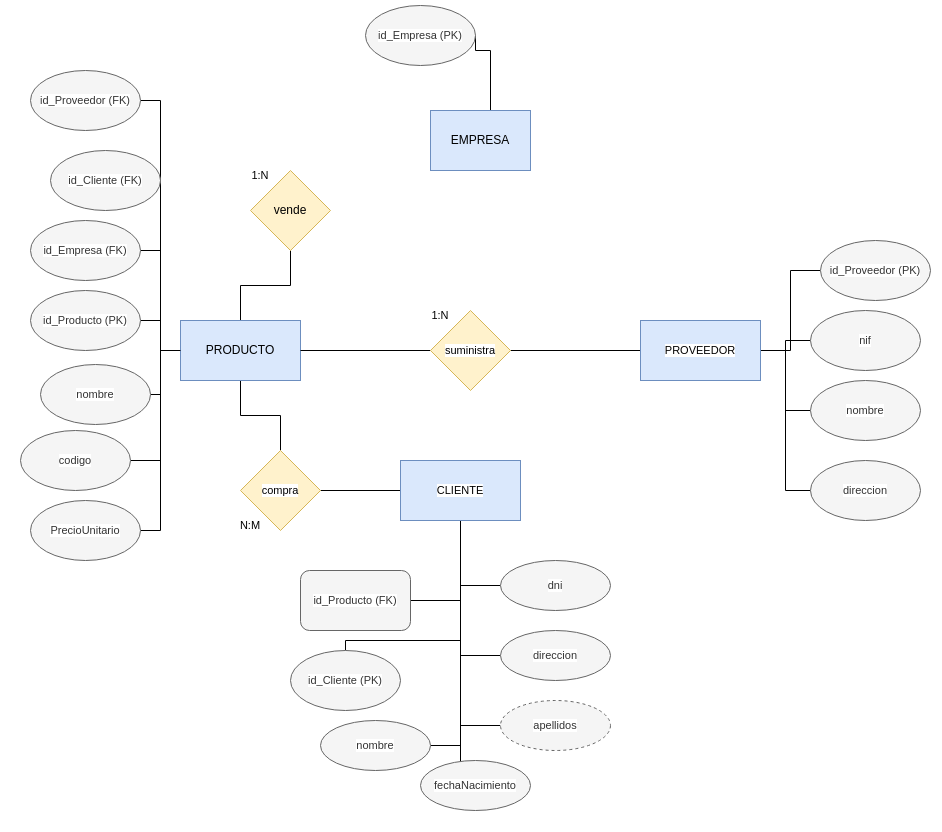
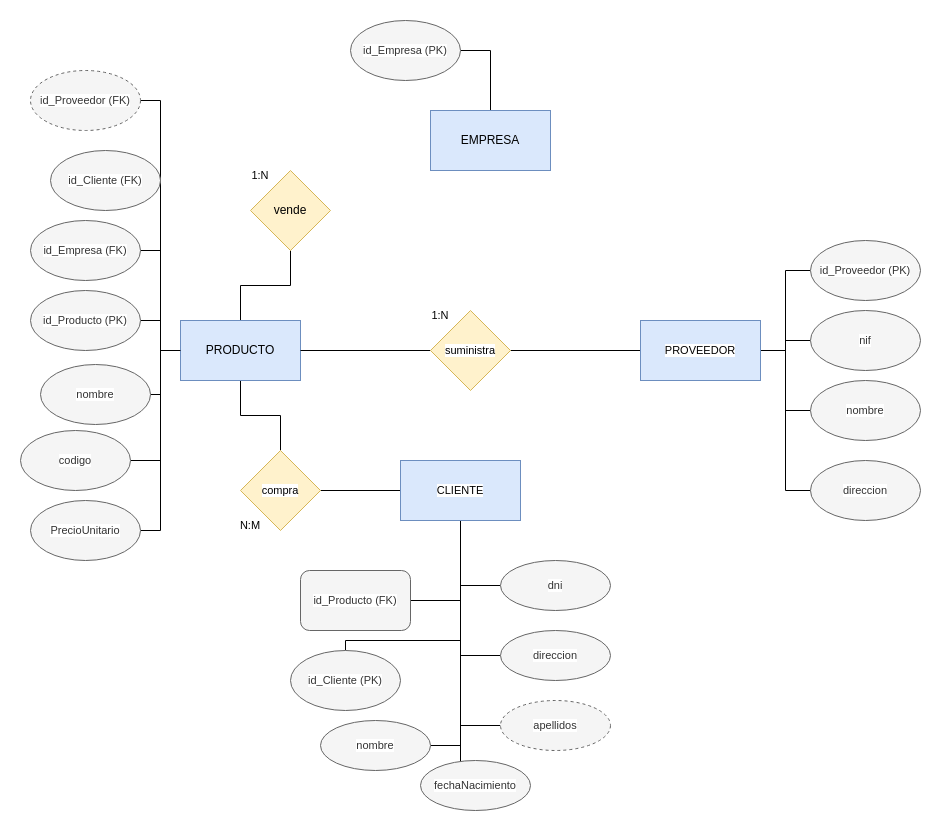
- <mxCell id="16" value="id_Empresa (PK)" style="ellipse;whiteSpace=wrap;html=1;fontFamily=Helvetica;fontSize=11;fontColor=#333333;labelBackgroundColor=default;fillColor=#f5f5f5;strokeColor=#666666;" parent="1" vertex="1"><mxGeometry x="365" y="5" width="110" height="60" as="geometry" /></mxCell>
+ <mxCell id="16" value="id_Empresa (PK)" style="ellipse;whiteSpace=wrap;html=1;fontFamily=Helvetica;fontSize=11;fontColor=#333333;labelBackgroundColor=default;fillColor=#f5f5f5;strokeColor=#666666;" parent="1" vertex="1"><mxGeometry x="350" y="20" width="110" height="60" as="geometry" /></mxCell>
- <mxCell id="50" value="id_Proveedor (FK)" style="ellipse;whiteSpace=wrap;html=1;fontFamily=Helvetica;fontSize=11;fontColor=#333333;labelBackgroundColor=default;fillColor=#f5f5f5;strokeColor=#666666;" parent="1" vertex="1"><mxGeometry x="30" y="70" width="110" height="60" as="geometry" /></mxCell>
+ <mxCell id="50" value="id_Proveedor (FK)" style="ellipse;whiteSpace=wrap;html=1;fontFamily=Helvetica;fontSize=11;fontColor=#333333;labelBackgroundColor=default;fillColor=#f5f5f5;strokeColor=#666666;dashed=1;" parent="1" vertex="1"><mxGeometry x="30" y="70" width="110" height="60" as="geometry" /></mxCell>
- <mxCell id="3" value="EMPRESA" style="whiteSpace=wrap;html=1;fillColor=#dae8fc;strokeColor=#6c8ebf;" parent="1" vertex="1"><mxGeometry x="430" y="110" width="100" height="60" as="geometry" /></mxCell>
+ <mxCell id="3" value="EMPRESA" style="whiteSpace=wrap;html=1;fillColor=#dae8fc;strokeColor=#6c8ebf;" parent="1" vertex="1"><mxGeometry x="430" y="110" width="120" height="60" as="geometry" /></mxCell>
- <mxCell id="51" value="id_Proveedor&amp;nbsp;(PK)" style="ellipse;whiteSpace=wrap;html=1;fontFamily=Helvetica;fontSize=11;fontColor=#333333;labelBackgroundColor=default;fillColor=#f5f5f5;strokeColor=#666666;" parent="1" vertex="1"><mxGeometry x="820" y="240" width="110" height="60" as="geometry" /></mxCell>
+ <mxCell id="51" value="id_Proveedor&amp;nbsp;(PK)" style="ellipse;whiteSpace=wrap;html=1;fontFamily=Helvetica;fontSize=11;fontColor=#333333;labelBackgroundColor=default;fillColor=#f5f5f5;strokeColor=#666666;" parent="1" vertex="1"><mxGeometry x="810" y="240" width="110" height="60" as="geometry" /></mxCell>
